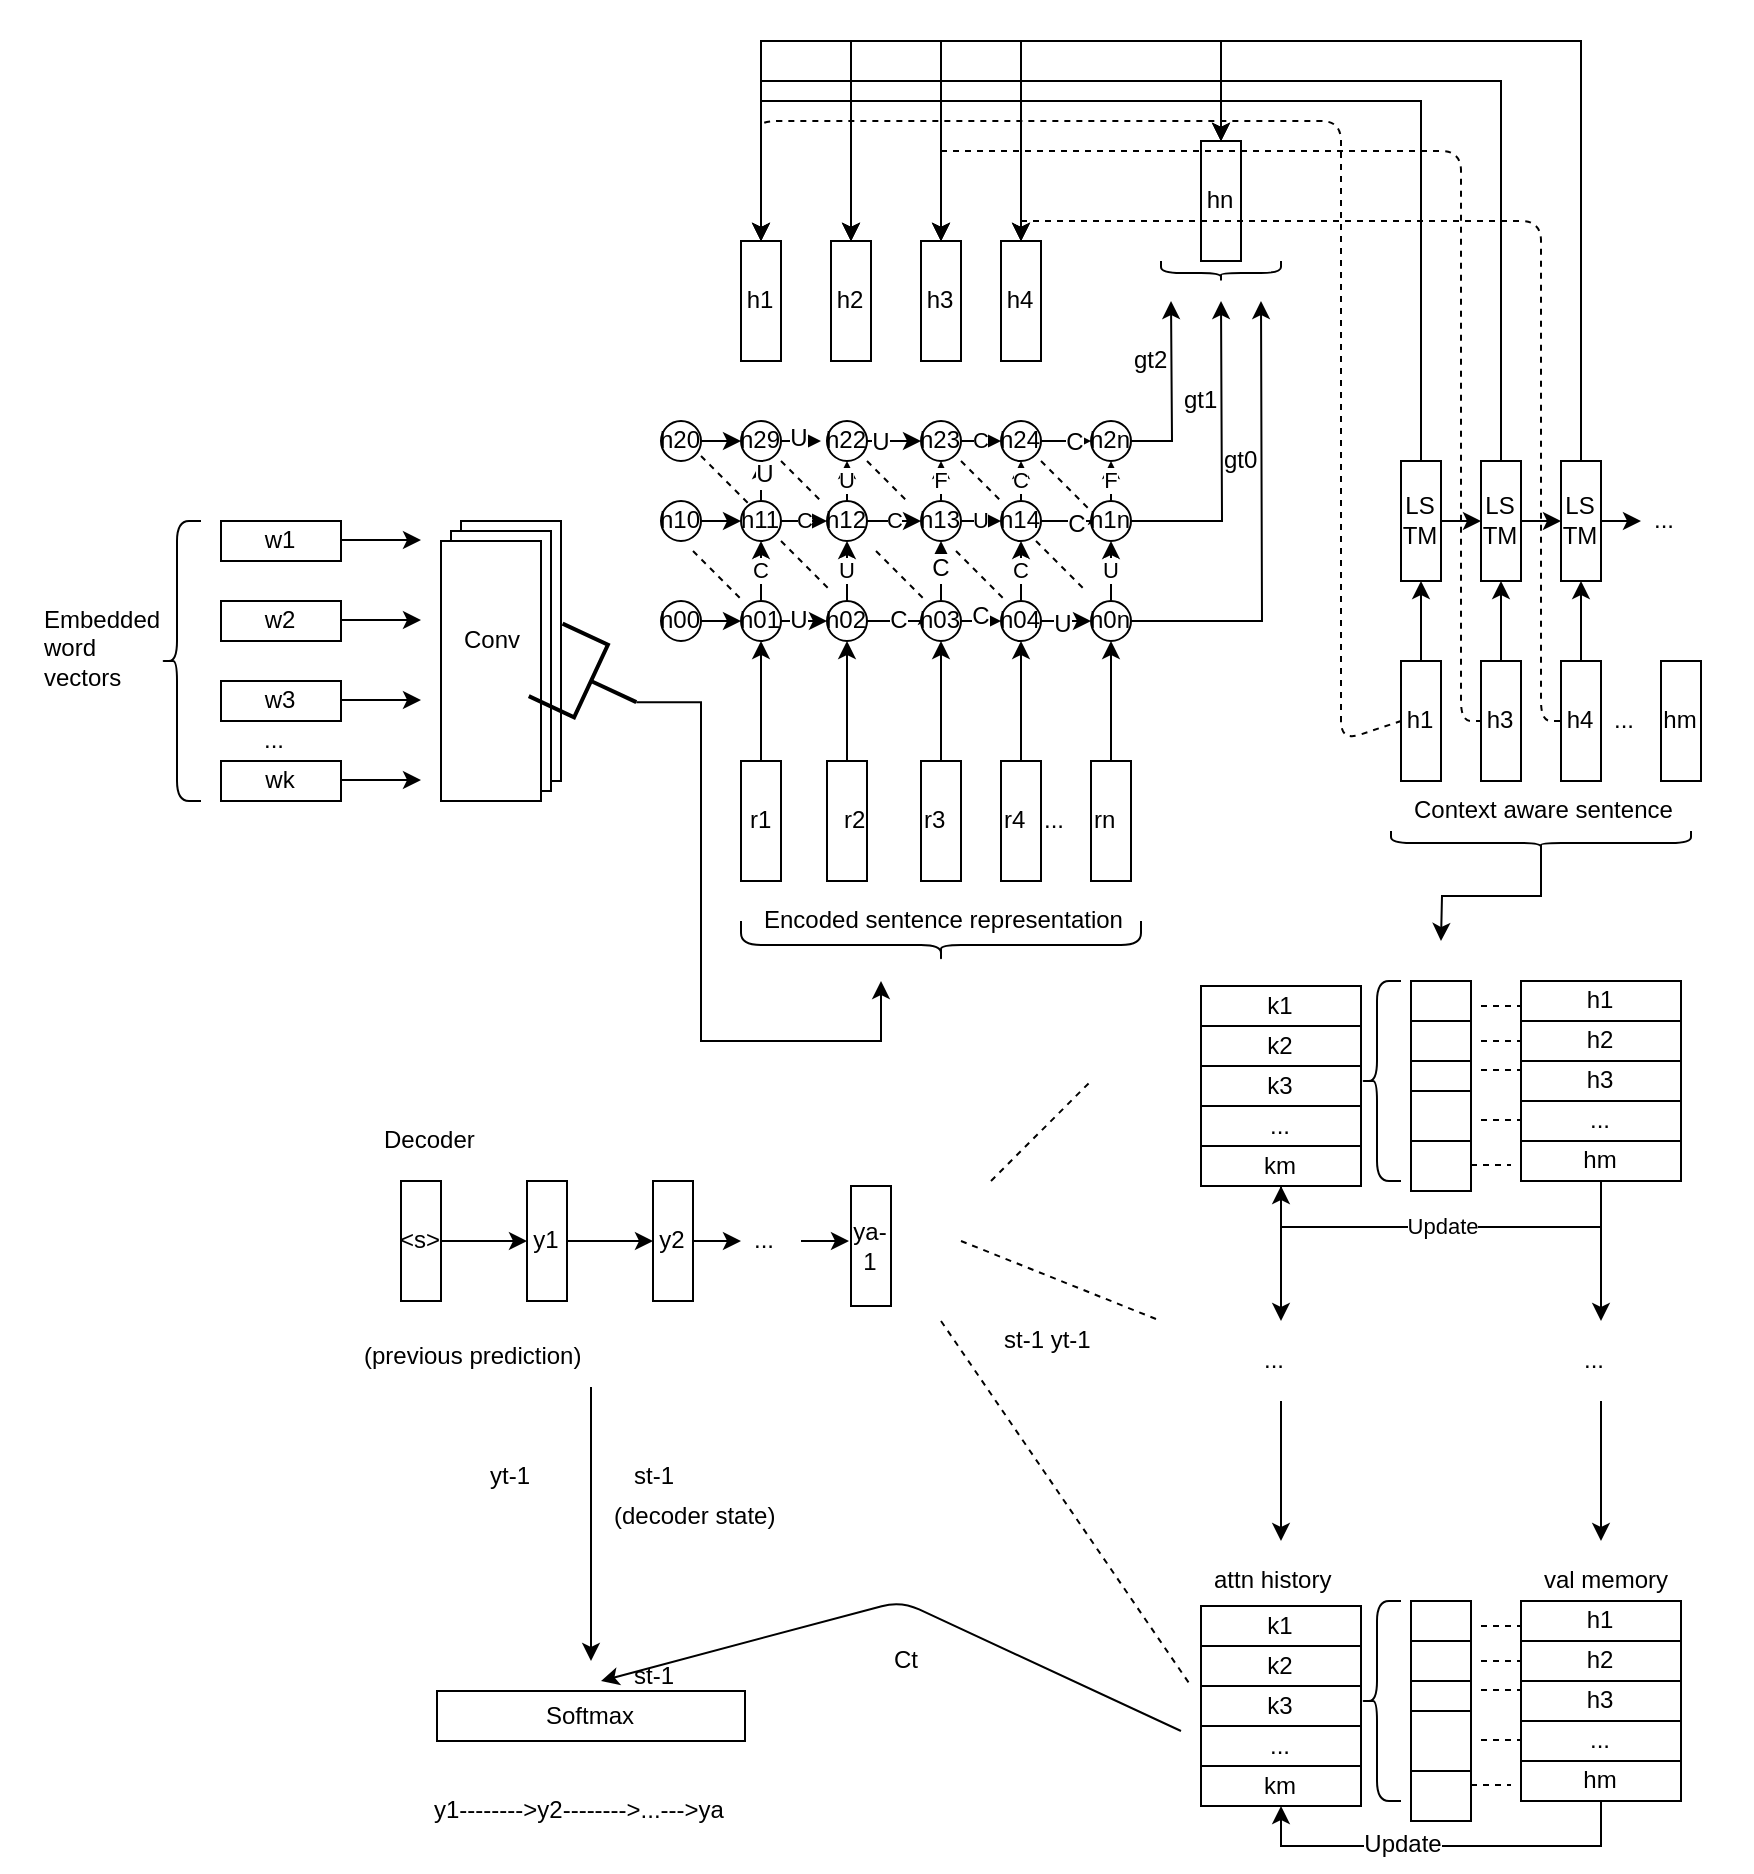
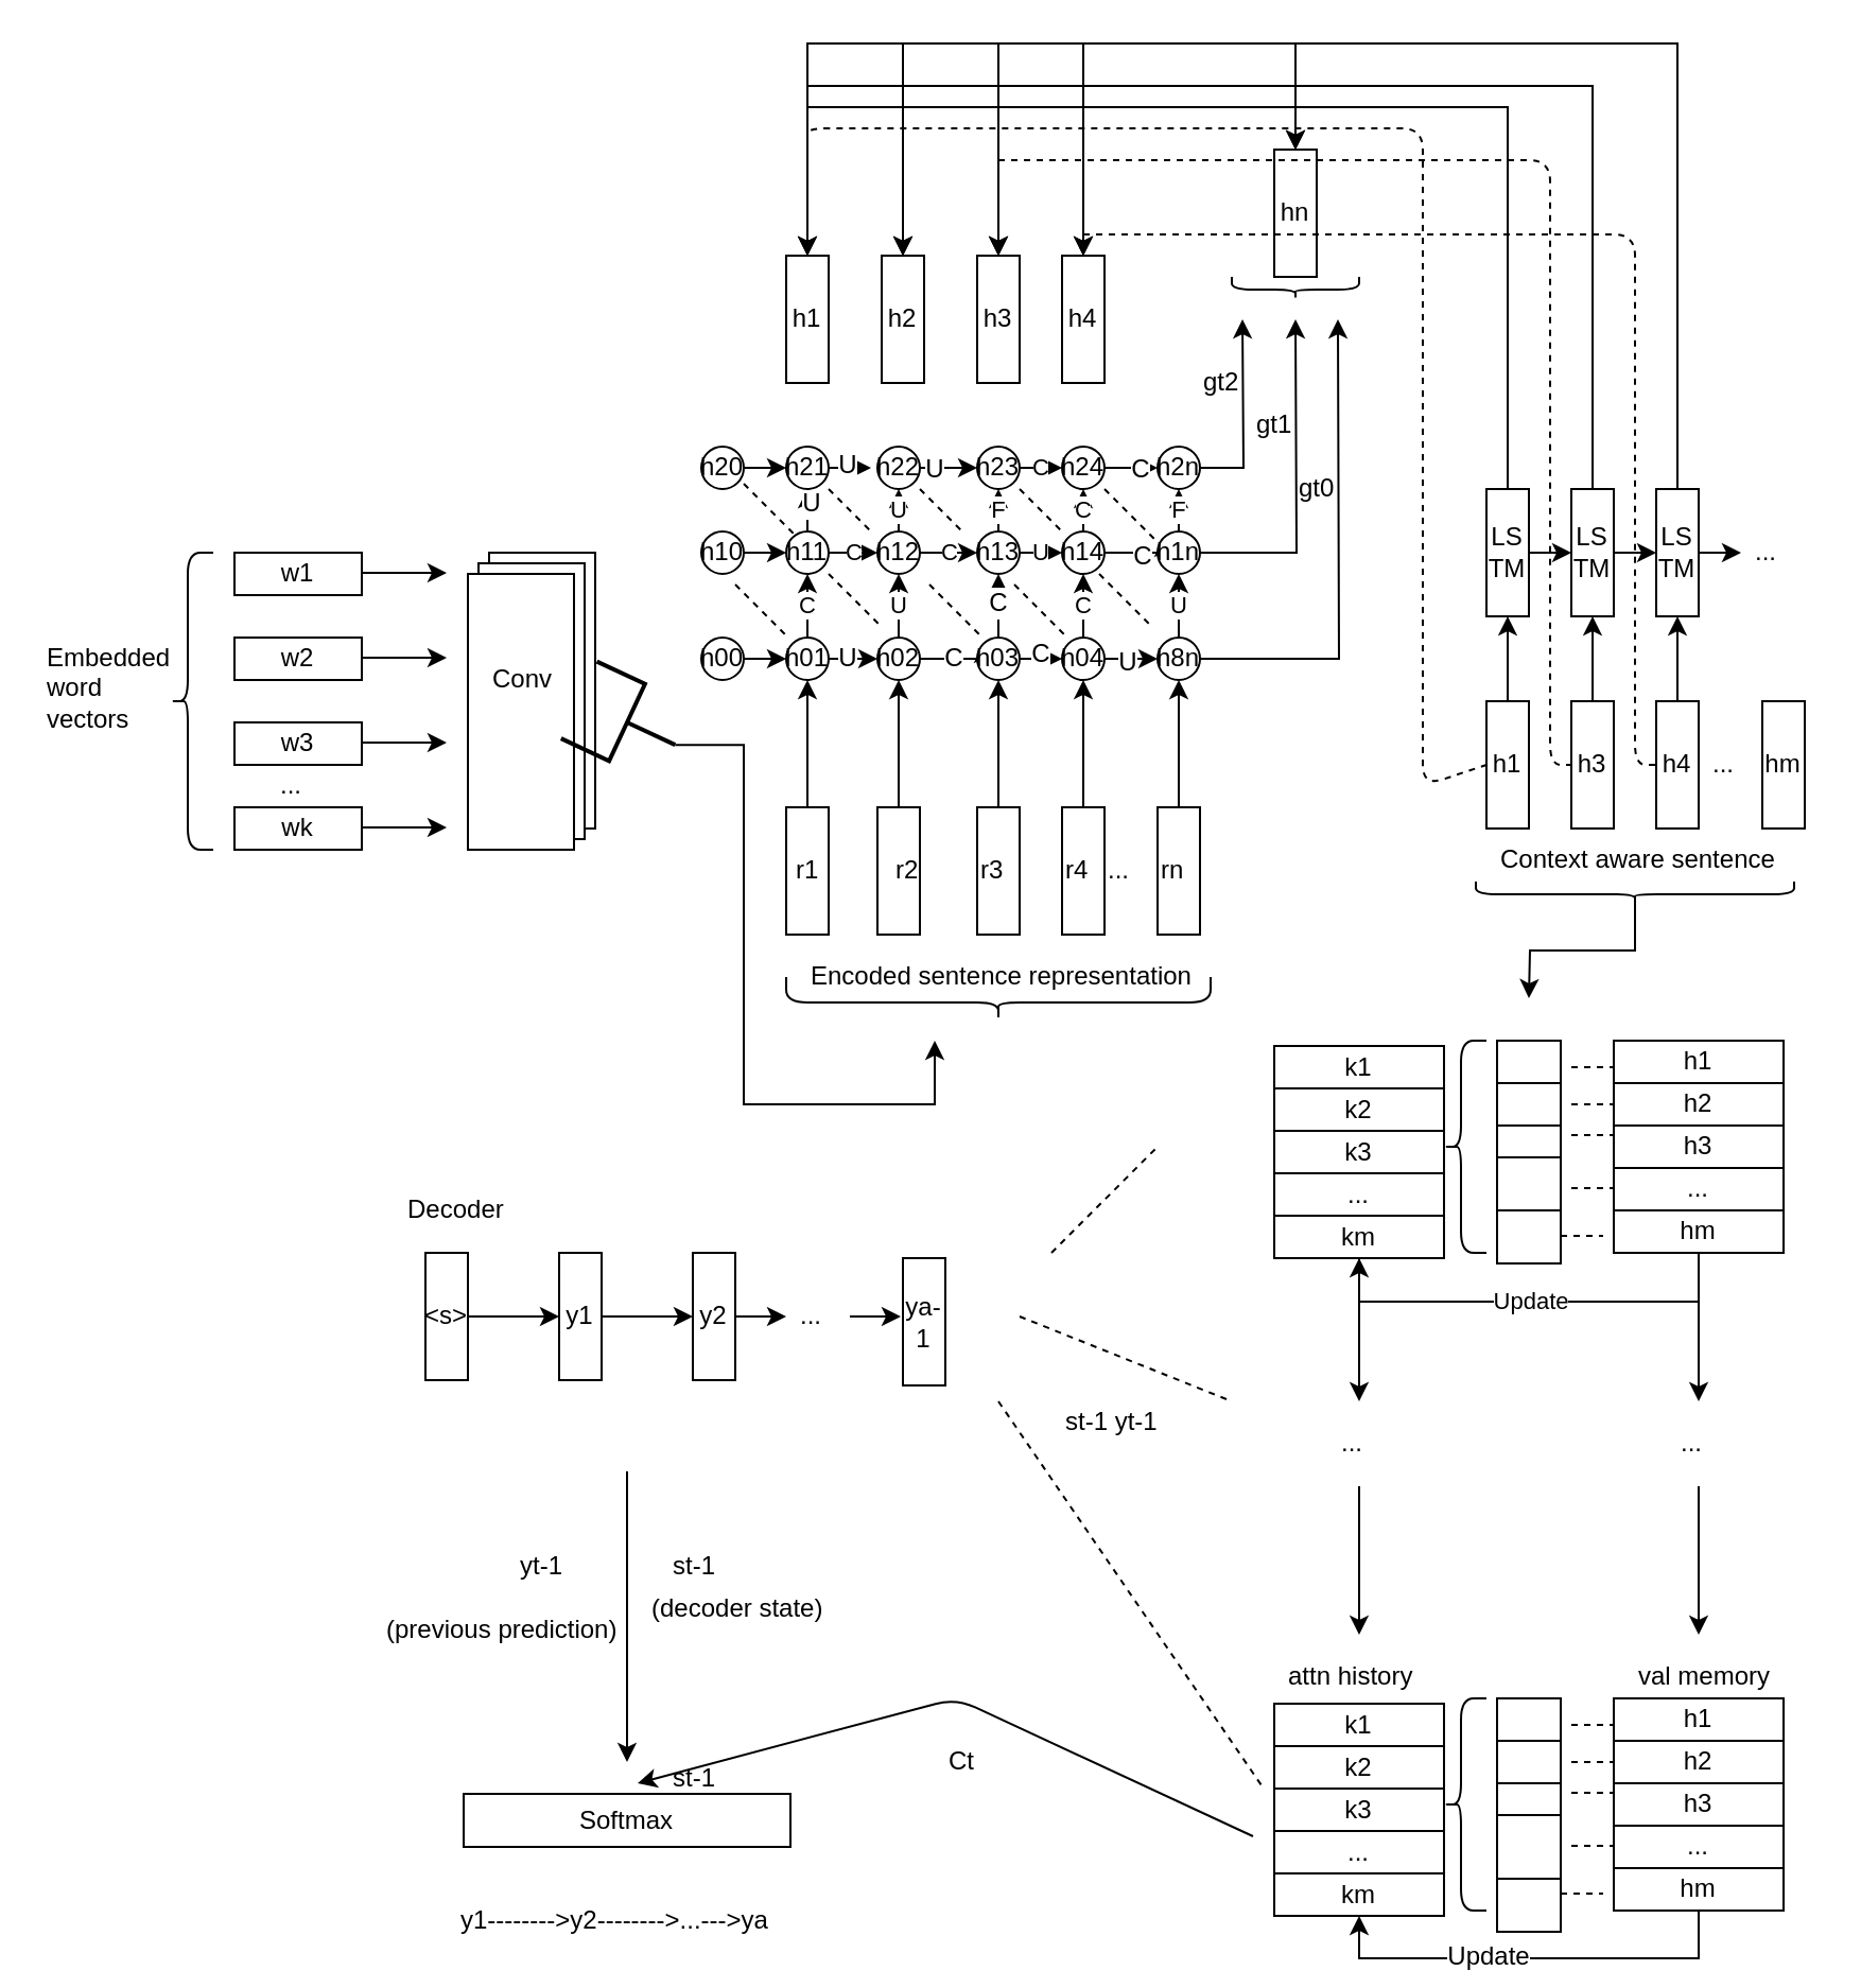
- <mxCell id="71" value="h29" style="ellipse;whiteSpace=wrap;html=1;aspect=fixed;" parent="1" vertex="1"><mxGeometry x="370" y="210" width="20" height="20" as="geometry" /></mxCell>
+ <mxCell id="71" value="h21" style="ellipse;whiteSpace=wrap;html=1;aspect=fixed;" parent="1" vertex="1"><mxGeometry x="370" y="210" width="20" height="20" as="geometry" /></mxCell>
- <mxCell id="51" value="h0n" style="ellipse;whiteSpace=wrap;html=1;aspect=fixed;" parent="1" vertex="1"><mxGeometry x="545" y="300" width="20" height="20" as="geometry" /></mxCell>
+ <mxCell id="51" value="h8n" style="ellipse;whiteSpace=wrap;html=1;aspect=fixed;" parent="1" vertex="1"><mxGeometry x="545" y="300" width="20" height="20" as="geometry" /></mxCell>
- <mxCell id="222" value="(previous prediction)" style="text;html=1;resizable=0;points=[];autosize=1;align=left;verticalAlign=top;spacingTop=-4;" vertex="1" parent="1"><mxGeometry x="180" y="668" width="120" height="20" as="geometry" /></mxCell>
+ <mxCell id="222" value="(previous prediction)" style="text;html=1;resizable=0;points=[];autosize=1;align=left;verticalAlign=top;spacingTop=-4;" vertex="1" parent="1"><mxGeometry x="180" y="758" width="120" height="20" as="geometry" /></mxCell>
